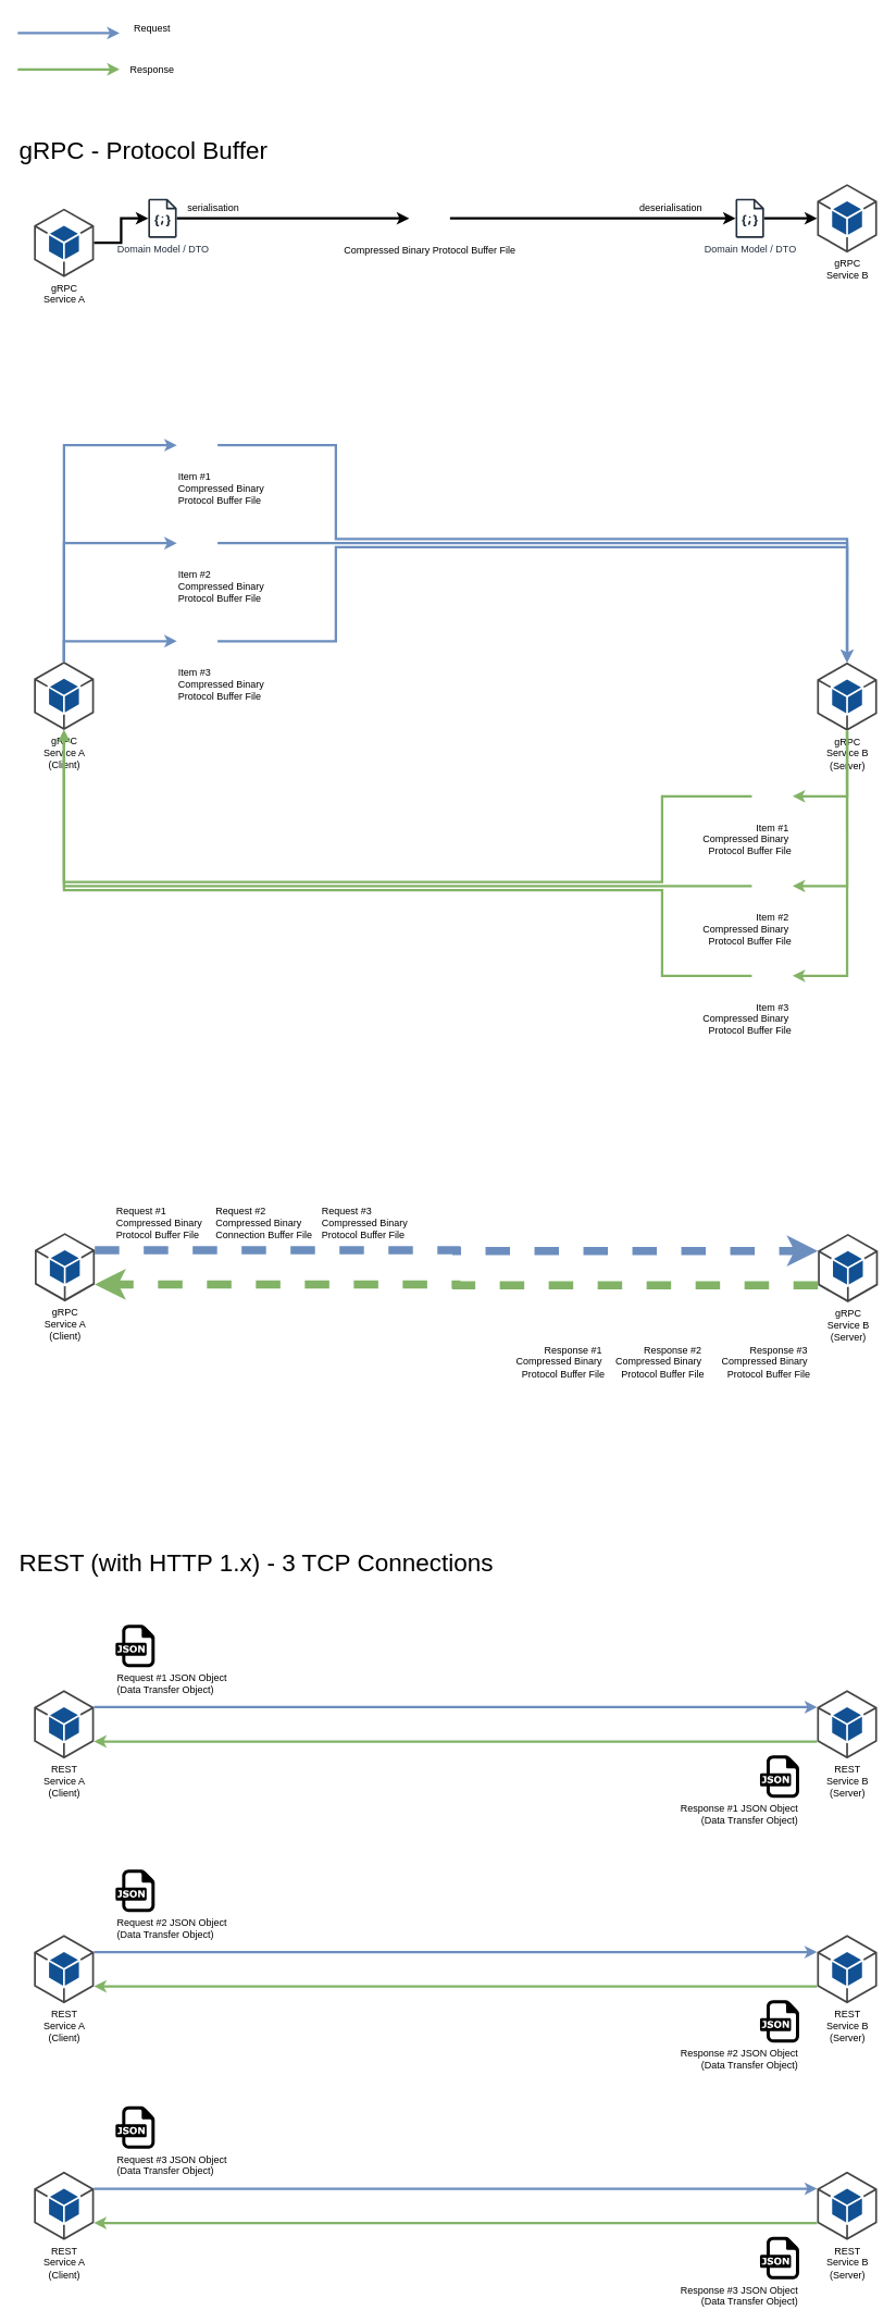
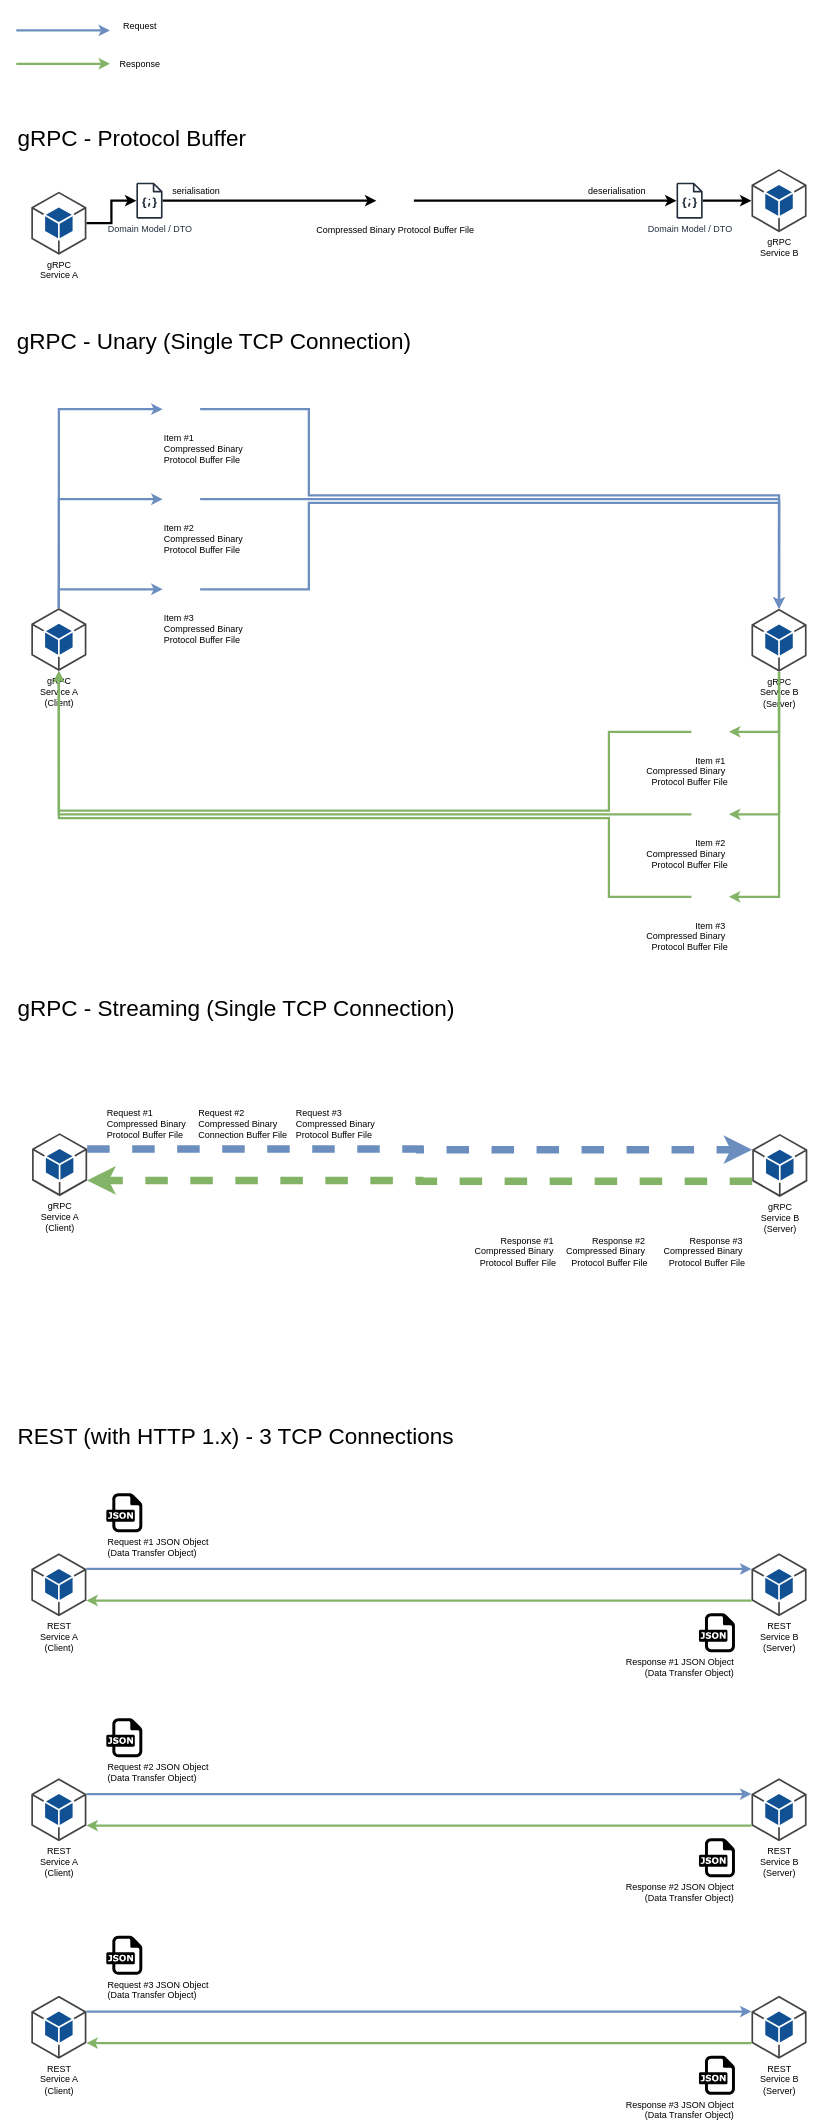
+ <mxCell id="39" value="&lt;font style=&quot;font-size: 30px;&quot;&gt;gRPC - Unary (Single TCP Connection)&lt;/font&gt;" style="text;whiteSpace=wrap;html=1;" vertex="1" parent="1"><mxGeometry x="20" y="430" width="551" height="40" as="geometry" /></mxCell>
+ <mxCell id="52" value="&lt;font style=&quot;font-size: 30px;&quot;&gt;gRPC - Streaming (Single TCP Connection)&lt;/font&gt;" style="text;whiteSpace=wrap;html=1;" vertex="1" parent="1"><mxGeometry x="21" y="1320" width="620" height="40" as="geometry" /></mxCell>
